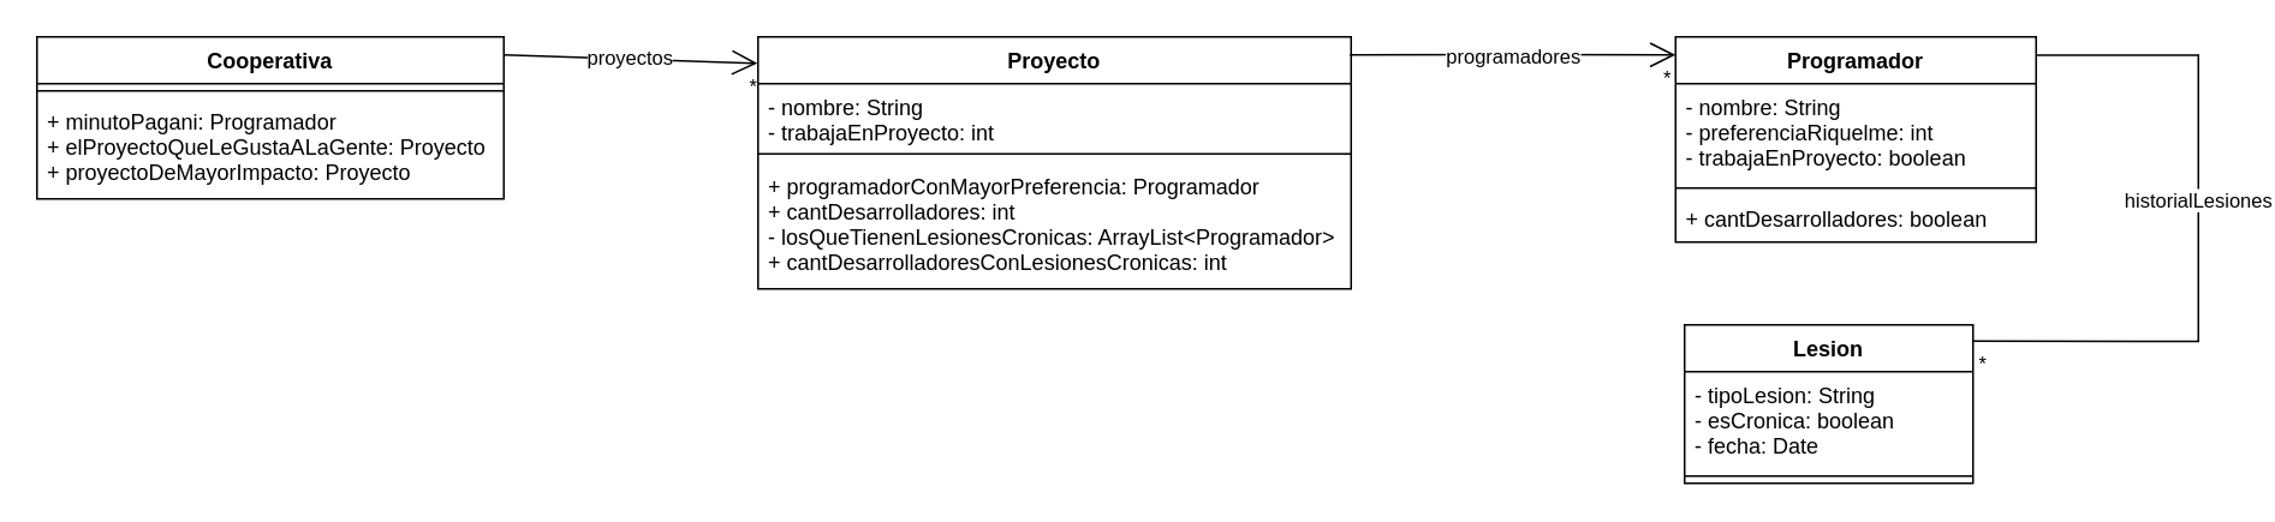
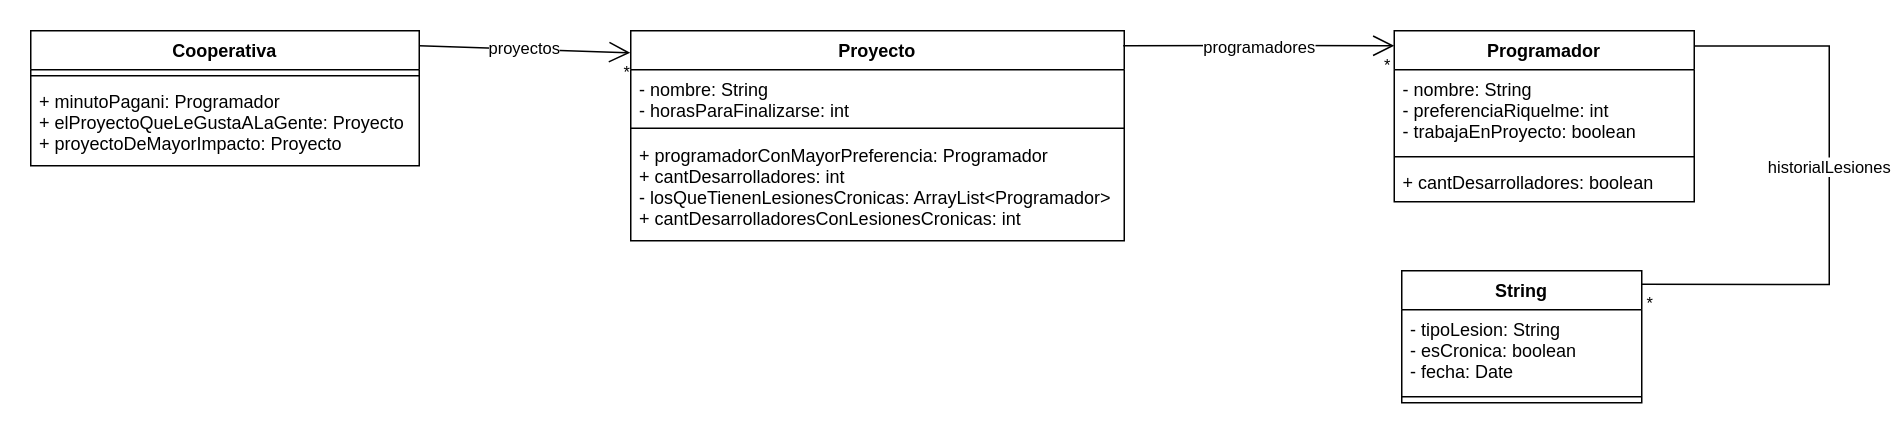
- <mxCell id="6" value="- nombre: String&#10;- trabajaEnProyecto: int" style="text;strokeColor=none;fillColor=none;align=left;verticalAlign=top;spacingLeft=4;spacingRight=4;overflow=hidden;rotatable=0;points=[[0,0.5],[1,0.5]];portConstraint=eastwest;" parent="5" vertex="1"><mxGeometry y="26" width="329" height="34" as="geometry" /></mxCell>
+ <mxCell id="6" value="- nombre: String&#10;- horasParaFinalizarse: int" style="text;strokeColor=none;fillColor=none;align=left;verticalAlign=top;spacingLeft=4;spacingRight=4;overflow=hidden;rotatable=0;points=[[0,0.5],[1,0.5]];portConstraint=eastwest;" parent="5" vertex="1"><mxGeometry y="26" width="329" height="34" as="geometry" /></mxCell>
- <mxCell id="13" value="Lesion" style="swimlane;fontStyle=1;align=center;verticalAlign=top;childLayout=stackLayout;horizontal=1;startSize=26;horizontalStack=0;resizeParent=1;resizeParentMax=0;resizeLast=0;collapsible=1;marginBottom=0;" parent="1" vertex="1"><mxGeometry x="934" y="180" width="160" height="88" as="geometry" /></mxCell>
+ <mxCell id="13" value="String" style="swimlane;fontStyle=1;align=center;verticalAlign=top;childLayout=stackLayout;horizontal=1;startSize=26;horizontalStack=0;resizeParent=1;resizeParentMax=0;resizeLast=0;collapsible=1;marginBottom=0;" parent="1" vertex="1"><mxGeometry x="934" y="180" width="160" height="88" as="geometry" /></mxCell>
